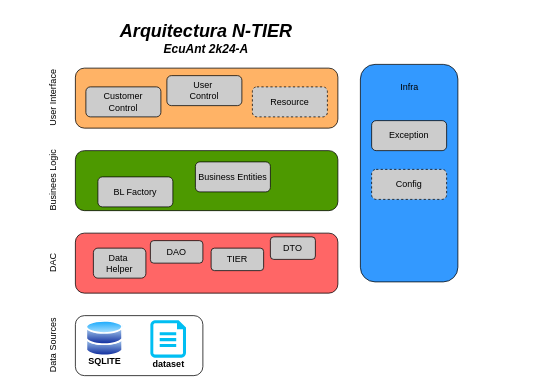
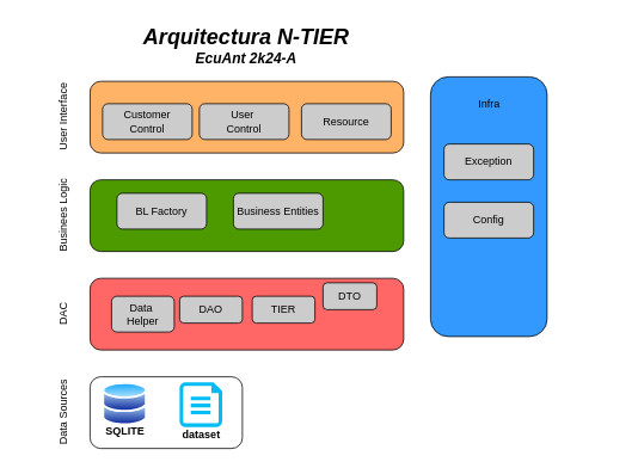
- <mxCell id="13" value="User&amp;nbsp;&lt;div&gt;Control&lt;/div&gt;" style="rounded=1;whiteSpace=wrap;html=1;fillColor=#CCCCCC;" parent="1" vertex="1"><mxGeometry x="222" y="100" width="100" height="40" as="geometry" /></mxCell>
+ <mxCell id="13" value="User&amp;nbsp;&lt;div&gt;Control&lt;/div&gt;" style="rounded=1;whiteSpace=wrap;html=1;fillColor=#CCCCCC;" parent="1" vertex="1"><mxGeometry x="222" y="115" width="100" height="40" as="geometry" /></mxCell>
- <mxCell id="14" value="Resource" style="rounded=1;whiteSpace=wrap;html=1;fillColor=#CCCCCC;dashed=1;" parent="1" vertex="1"><mxGeometry x="336" y="115" width="100" height="40" as="geometry" /></mxCell>
+ <mxCell id="14" value="Resource" style="rounded=1;whiteSpace=wrap;html=1;fillColor=#CCCCCC;" parent="1" vertex="1"><mxGeometry x="336" y="115" width="100" height="40" as="geometry" /></mxCell>
- <mxCell id="24" value="Config" style="rounded=1;whiteSpace=wrap;html=1;fillColor=#CCCCCC;dashed=1;" parent="1" vertex="1"><mxGeometry x="495" y="225" width="100" height="40" as="geometry" /></mxCell>
+ <mxCell id="24" value="Config" style="rounded=1;whiteSpace=wrap;html=1;fillColor=#CCCCCC;" parent="1" vertex="1"><mxGeometry x="495" y="225" width="100" height="40" as="geometry" /></mxCell>
- <mxCell id="15" value="BL Factory" style="rounded=1;whiteSpace=wrap;html=1;fillColor=#CCCCCC;" parent="1" vertex="1"><mxGeometry x="130" y="235" width="100" height="40" as="geometry" /></mxCell>
+ <mxCell id="15" value="BL Factory" style="rounded=1;whiteSpace=wrap;html=1;fillColor=#CCCCCC;" parent="1" vertex="1"><mxGeometry x="130" y="215" width="100" height="40" as="geometry" /></mxCell>
- <mxCell id="18" value="DAO" style="rounded=1;whiteSpace=wrap;html=1;fillColor=#CCCCCC;" parent="1" vertex="1"><mxGeometry x="200" y="320" width="70" height="30" as="geometry" /></mxCell>
+ <mxCell id="18" value="DAO" style="rounded=1;whiteSpace=wrap;html=1;fillColor=#CCCCCC;" parent="1" vertex="1"><mxGeometry x="200" y="330" width="70" height="30" as="geometry" /></mxCell>
